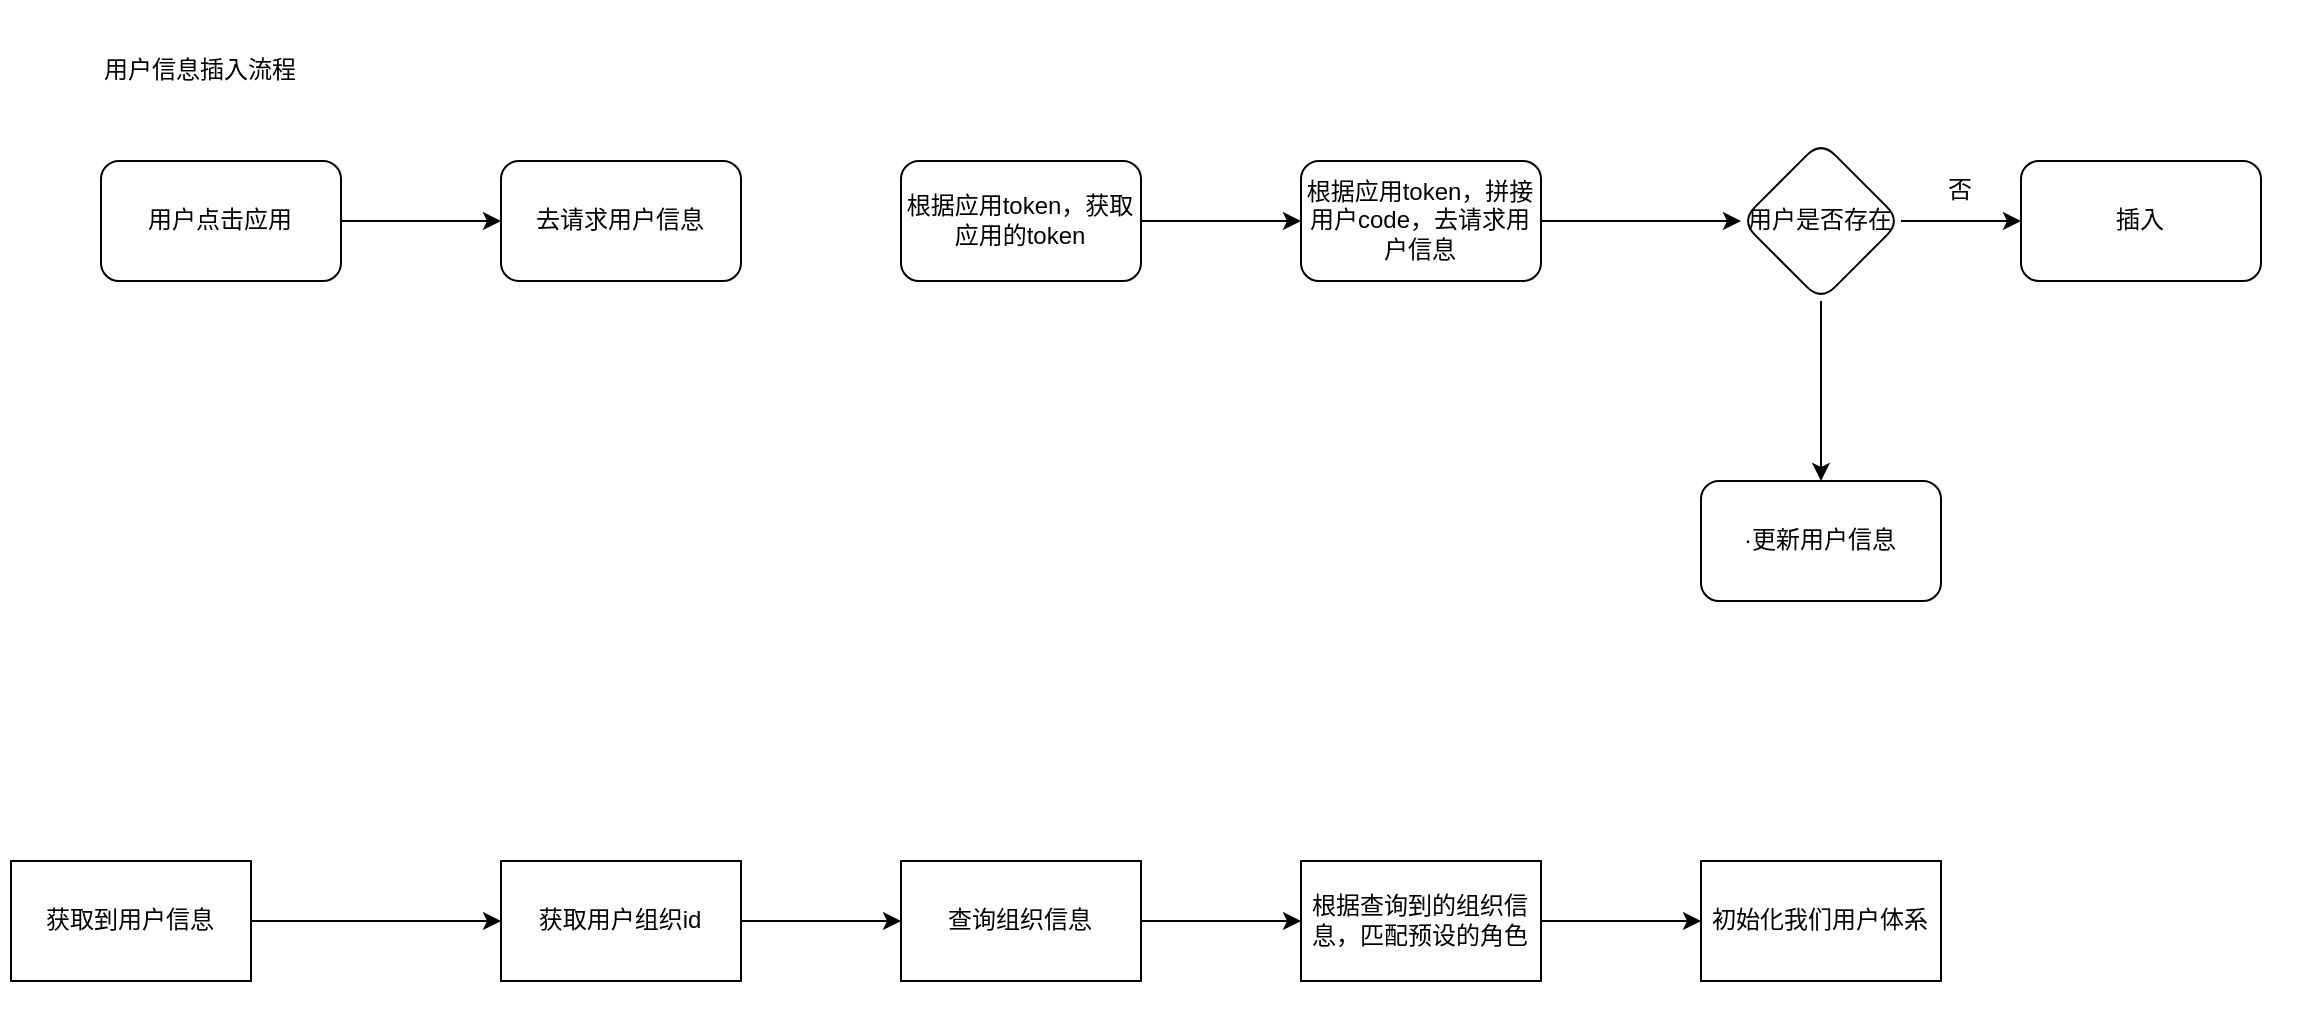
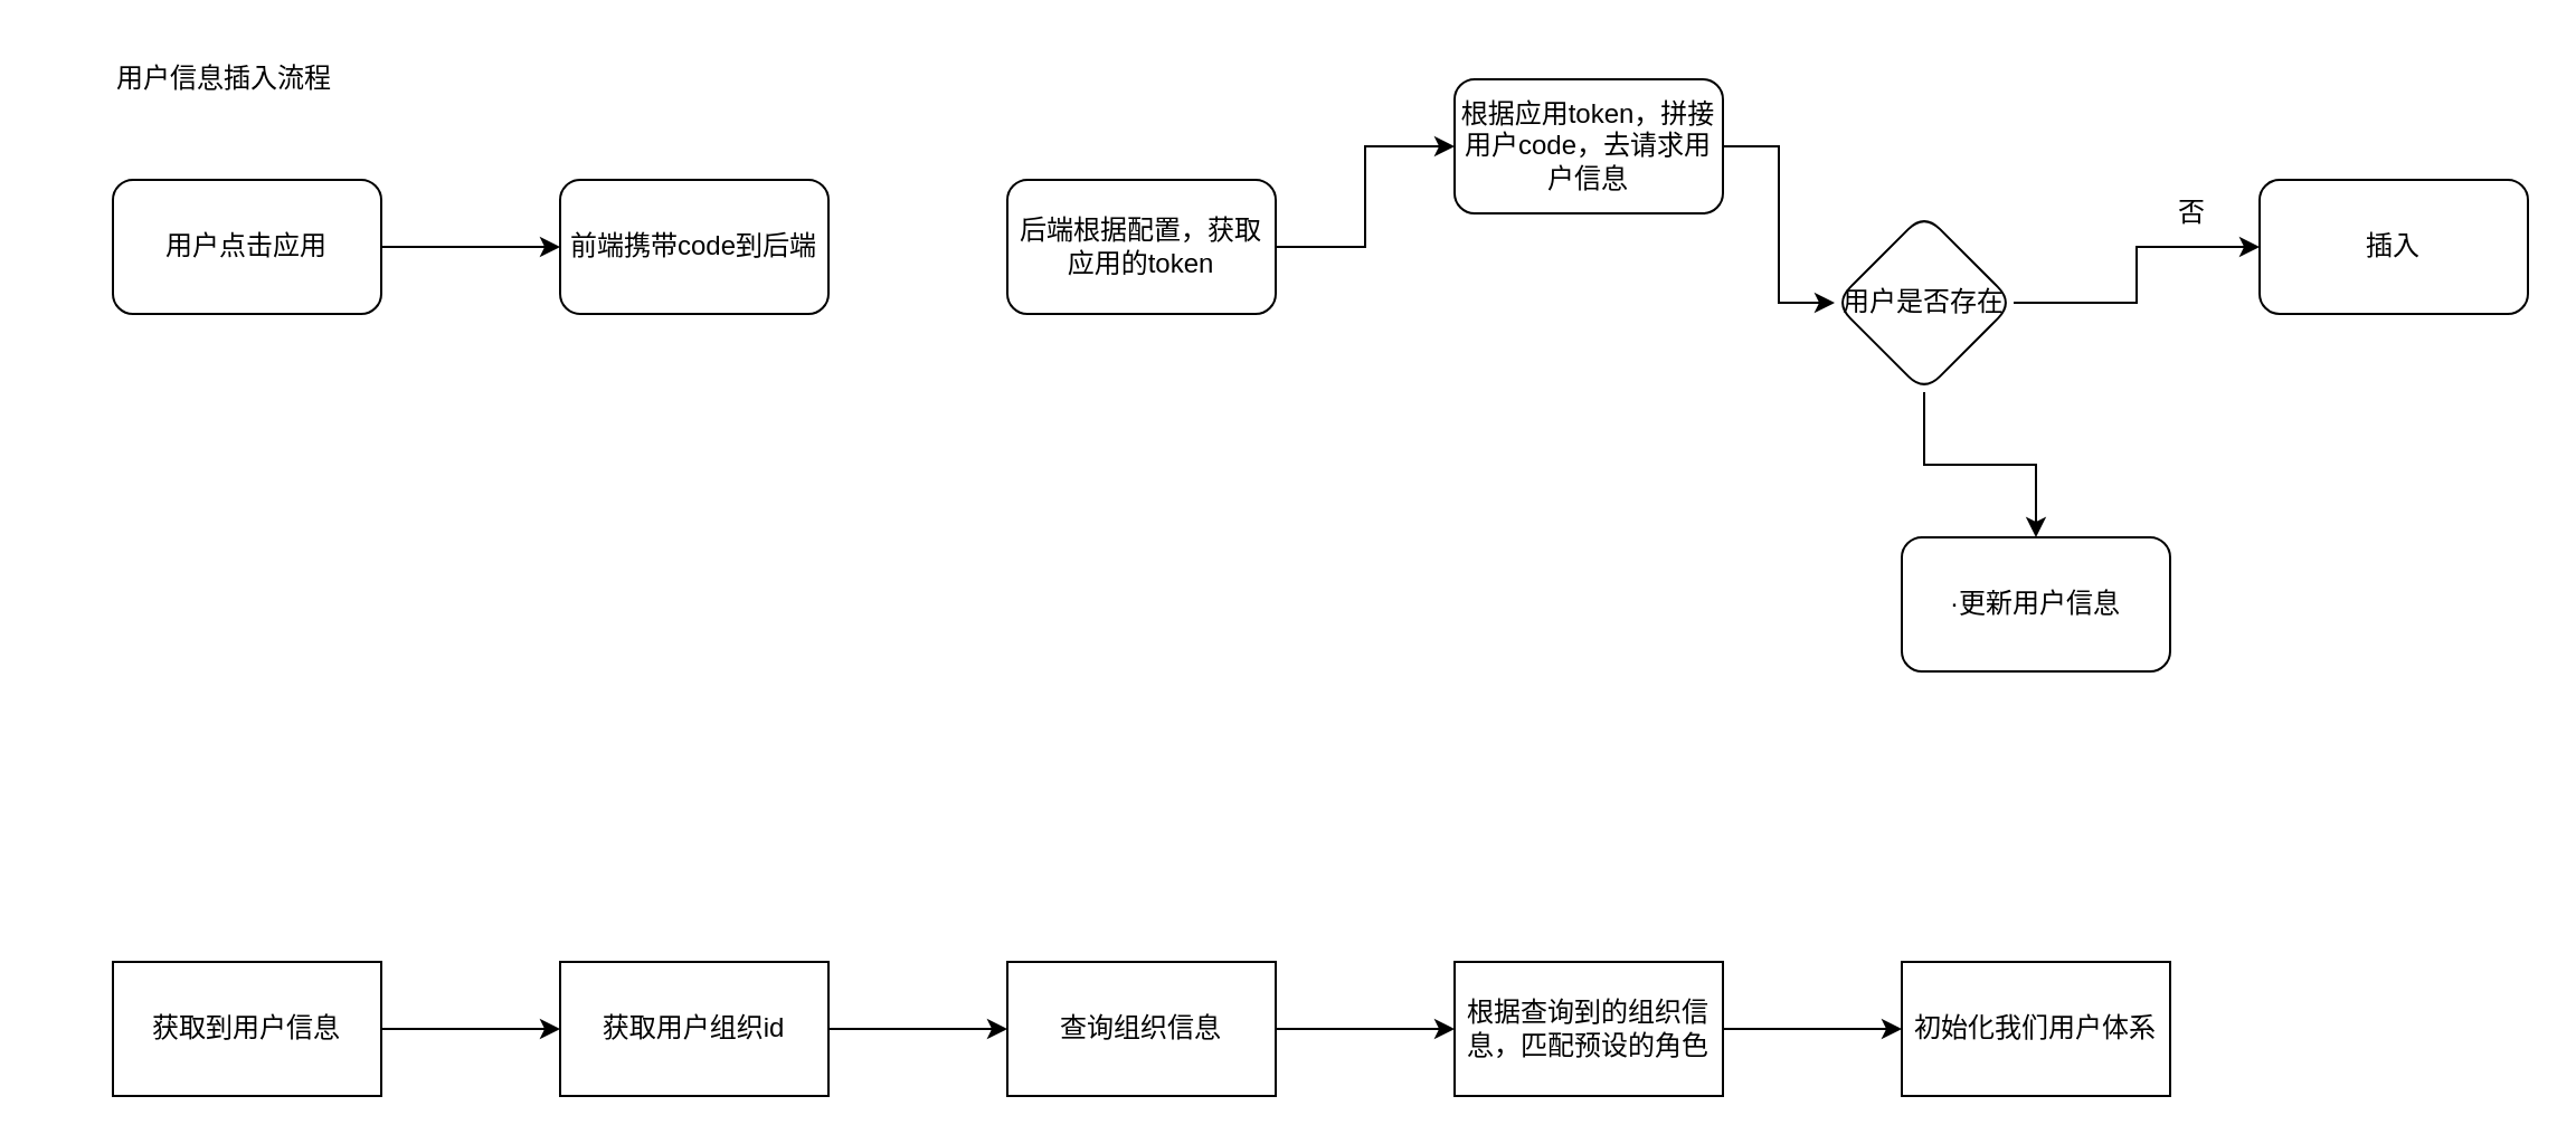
- <mxCell id="4" value="去请求用户信息" style="whiteSpace=wrap;html=1;rounded=1;" vertex="1" parent="1"><mxGeometry x="250" y="80" width="120" height="60" as="geometry" /></mxCell>
+ <mxCell id="4" value="前端携带code到后端" style="whiteSpace=wrap;html=1;rounded=1;" vertex="1" parent="1"><mxGeometry x="250" y="80" width="120" height="60" as="geometry" /></mxCell>
- <mxCell id="6" value="根据应用token，获取应用的token" style="whiteSpace=wrap;html=1;rounded=1;" vertex="1" parent="1"><mxGeometry x="450" y="80" width="120" height="60" as="geometry" /></mxCell>
+ <mxCell id="6" value="后端根据配置，获取应用的token" style="whiteSpace=wrap;html=1;rounded=1;" vertex="1" parent="1"><mxGeometry x="450" y="80" width="120" height="60" as="geometry" /></mxCell>
- <mxCell id="8" value="根据应用token，拼接用户code，去请求用户信息" style="whiteSpace=wrap;html=1;rounded=1;" vertex="1" parent="1"><mxGeometry x="650" y="80" width="120" height="60" as="geometry" /></mxCell>
+ <mxCell id="8" value="根据应用token，拼接用户code，去请求用户信息" style="whiteSpace=wrap;html=1;rounded=1;" vertex="1" parent="1"><mxGeometry x="650" y="35" width="120" height="60" as="geometry" /></mxCell>
- <mxCell id="11" value="用户是否存在" style="rhombus;whiteSpace=wrap;html=1;rounded=1;" vertex="1" parent="1"><mxGeometry x="870" y="70" width="80" height="80" as="geometry" /></mxCell>
+ <mxCell id="11" value="用户是否存在" style="rhombus;whiteSpace=wrap;html=1;rounded=1;" vertex="1" parent="1"><mxGeometry x="820" y="95" width="80" height="80" as="geometry" /></mxCell>
- <mxCell id="17" value="获取到用户信息" style="rounded=0;whiteSpace=wrap;html=1;" vertex="1" parent="1"><mxGeometry x="5" y="430" width="120" height="60" as="geometry" /></mxCell>
+ <mxCell id="17" value="获取到用户信息" style="rounded=0;whiteSpace=wrap;html=1;" vertex="1" parent="1"><mxGeometry x="50" y="430" width="120" height="60" as="geometry" /></mxCell>
